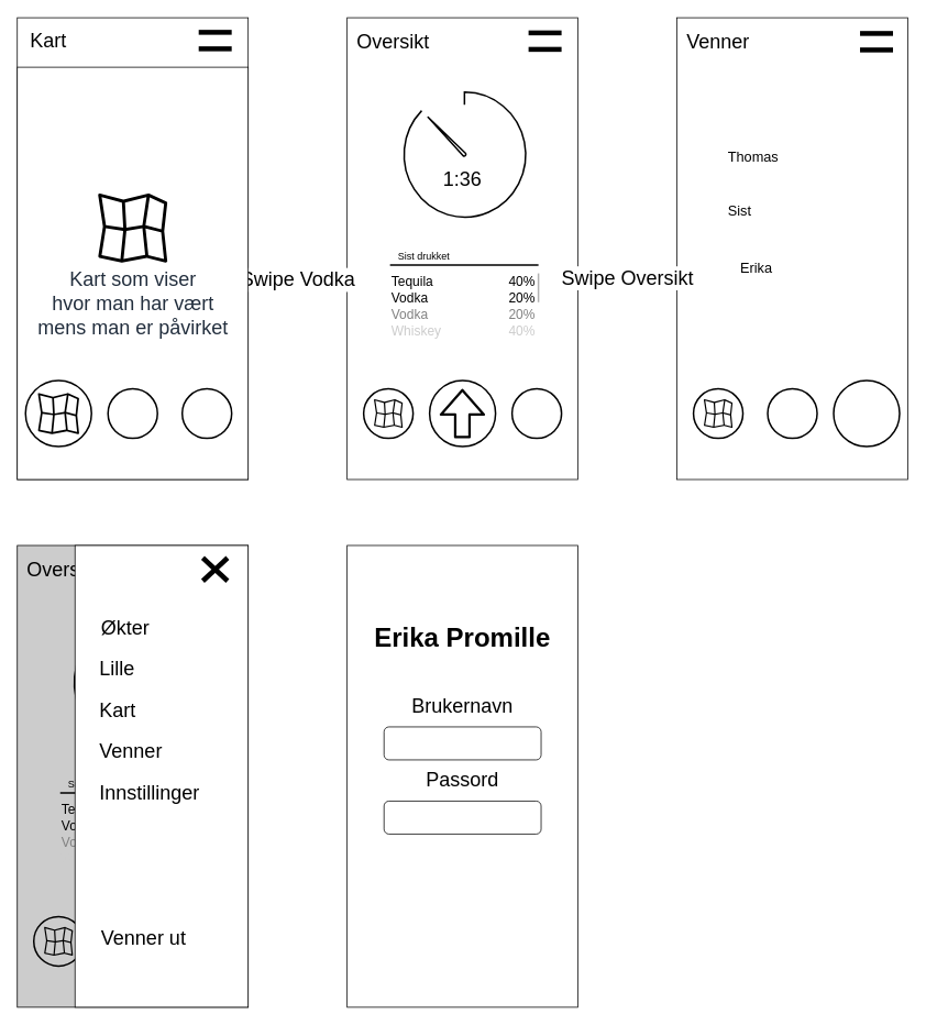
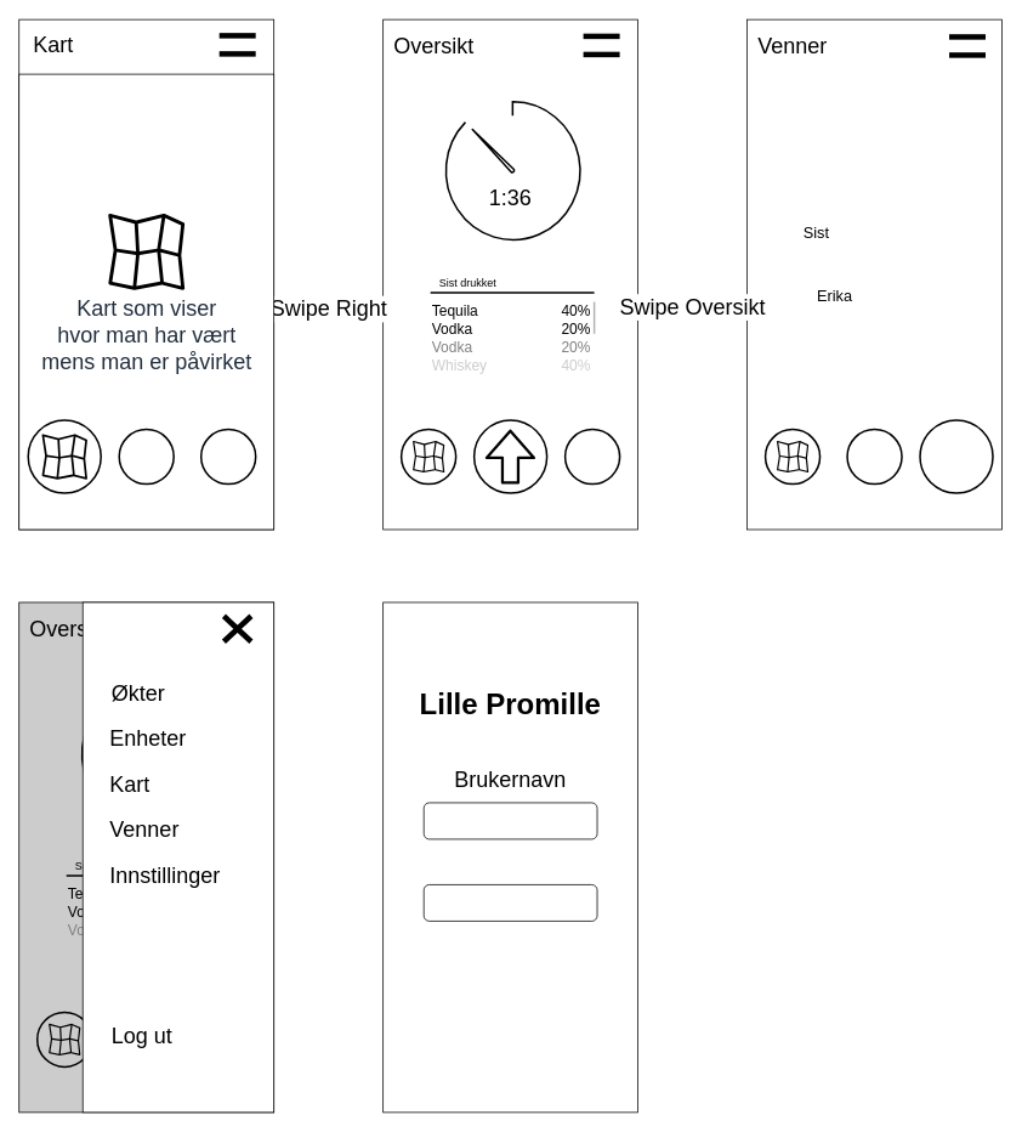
- <mxCell id="55" value="Thomas" style="text;html=1;strokeColor=none;fillColor=none;align=left;verticalAlign=middle;whiteSpace=wrap;rounded=0;fontSize=17;" vertex="1" parent="1"><mxGeometry x="880" y="161" width="120" height="60" as="geometry" /></mxCell>
- <mxCell id="9" value="Swipe Vodka" style="shape=image;html=1;verticalAlign=top;verticalLabelPosition=bottom;labelBackgroundColor=#ffffff;imageAspect=0;aspect=fixed;image=https://cdn4.iconfinder.com/data/icons/interactive-gesture-pack/99/Swipe_Right-128.png;rounded=1;fontSize=24;strokeColor=#000000;fillColor=#FFFFFF;gradientColor=none;" parent="1" vertex="1"><mxGeometry x="298" y="194.01" width="124" height="124" as="geometry" /></mxCell>
+ <mxCell id="9" value="Swipe Right" style="shape=image;html=1;verticalAlign=top;verticalLabelPosition=bottom;labelBackgroundColor=#ffffff;imageAspect=0;aspect=fixed;image=https://cdn4.iconfinder.com/data/icons/interactive-gesture-pack/99/Swipe_Right-128.png;rounded=1;fontSize=24;strokeColor=#000000;fillColor=#FFFFFF;gradientColor=none;" parent="1" vertex="1"><mxGeometry x="298" y="194.01" width="124" height="124" as="geometry" /></mxCell>
- <mxCell id="11" value="&lt;b style=&quot;font-size: 32px;&quot;&gt;Erika Promille&lt;/b&gt;" style="text;html=1;strokeColor=none;fillColor=none;align=center;verticalAlign=middle;whiteSpace=wrap;rounded=0;fontSize=32;" parent="1" vertex="1"><mxGeometry x="435.01" y="705.32" width="250" height="135.68" as="geometry" /></mxCell>
+ <mxCell id="11" value="&lt;b style=&quot;font-size: 32px;&quot;&gt;Lille Promille&lt;/b&gt;" style="text;html=1;strokeColor=none;fillColor=none;align=center;verticalAlign=middle;whiteSpace=wrap;rounded=0;fontSize=32;" parent="1" vertex="1"><mxGeometry x="435.01" y="705.32" width="250" height="135.68" as="geometry" /></mxCell>
- <mxCell id="89" value="Lille" style="text;html=1;strokeColor=none;fillColor=none;align=left;verticalAlign=middle;whiteSpace=wrap;rounded=0;dashed=1;dashPattern=1 4;fontSize=24;" vertex="1" parent="1"><mxGeometry x="118" y="791" width="160" height="40" as="geometry" /></mxCell>
+ <mxCell id="89" value="Enheter" style="text;html=1;strokeColor=none;fillColor=none;align=left;verticalAlign=middle;whiteSpace=wrap;rounded=0;dashed=1;dashPattern=1 4;fontSize=24;" vertex="1" parent="1"><mxGeometry x="118" y="791" width="160" height="40" as="geometry" /></mxCell>
- <mxCell id="15" value="Passord" style="text;html=1;strokeColor=none;fillColor=none;align=center;verticalAlign=middle;whiteSpace=wrap;rounded=0;dashed=1;dashPattern=1 4;fontSize=24;" parent="1" vertex="1"><mxGeometry x="430" y="921" width="260" height="50" as="geometry" /></mxCell>
- <mxCell id="93" value="Venner ut" style="text;html=1;strokeColor=none;fillColor=none;align=left;verticalAlign=middle;whiteSpace=wrap;rounded=0;dashed=1;dashPattern=1 4;fontSize=24;" vertex="1" parent="1"><mxGeometry x="120" y="1117.01" width="160" height="40" as="geometry" /></mxCell>
+ <mxCell id="93" value="Log ut" style="text;html=1;strokeColor=none;fillColor=none;align=left;verticalAlign=middle;whiteSpace=wrap;rounded=0;dashed=1;dashPattern=1 4;fontSize=24;" vertex="1" parent="1"><mxGeometry x="120" y="1117.01" width="160" height="40" as="geometry" /></mxCell>
